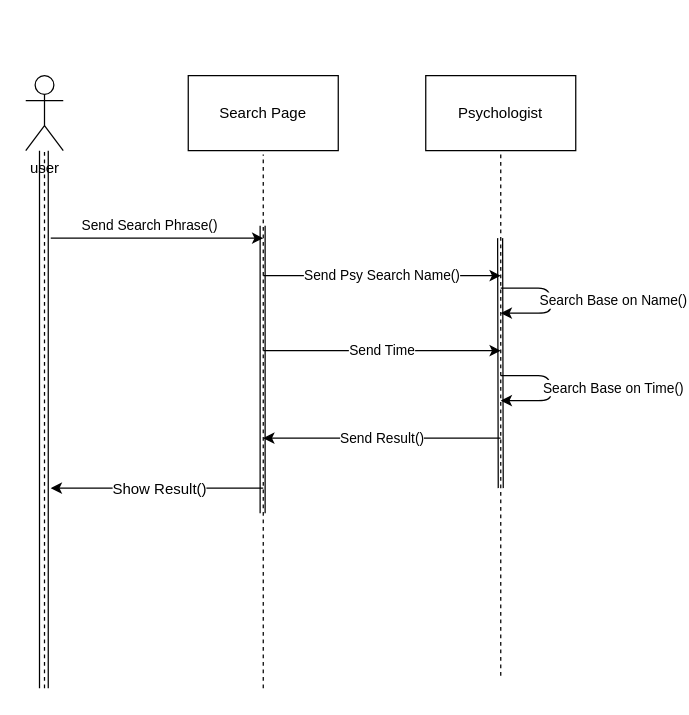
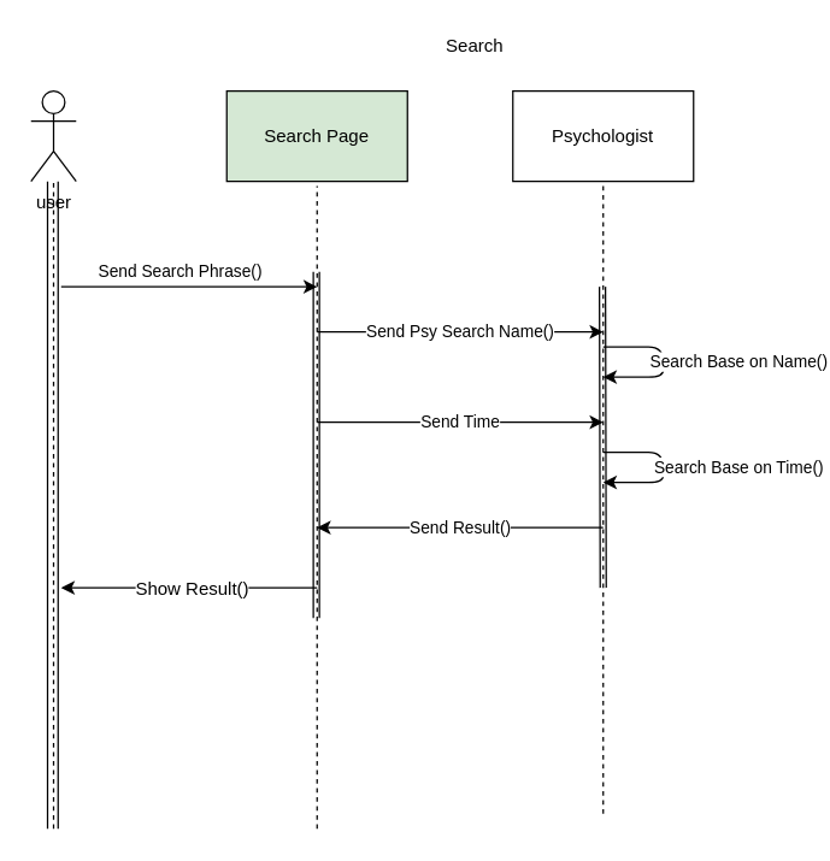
+ <mxCell id="3" value="Search" style="text;html=1;strokeColor=none;fillColor=none;align=center;verticalAlign=middle;whiteSpace=wrap;rounded=0;" vertex="1" parent="1"><mxGeometry x="295" y="20" width="40" height="20" as="geometry" /></mxCell>
- <mxCell id="4" value="Search Page" style="rounded=0;whiteSpace=wrap;html=1;" vertex="1" parent="1"><mxGeometry x="150" y="60" width="120" height="60" as="geometry" /></mxCell>
+ <mxCell id="4" value="Search Page" style="rounded=0;whiteSpace=wrap;html=1;fillColor=#d5e8d4;" vertex="1" parent="1"><mxGeometry x="150" y="60" width="120" height="60" as="geometry" /></mxCell>
